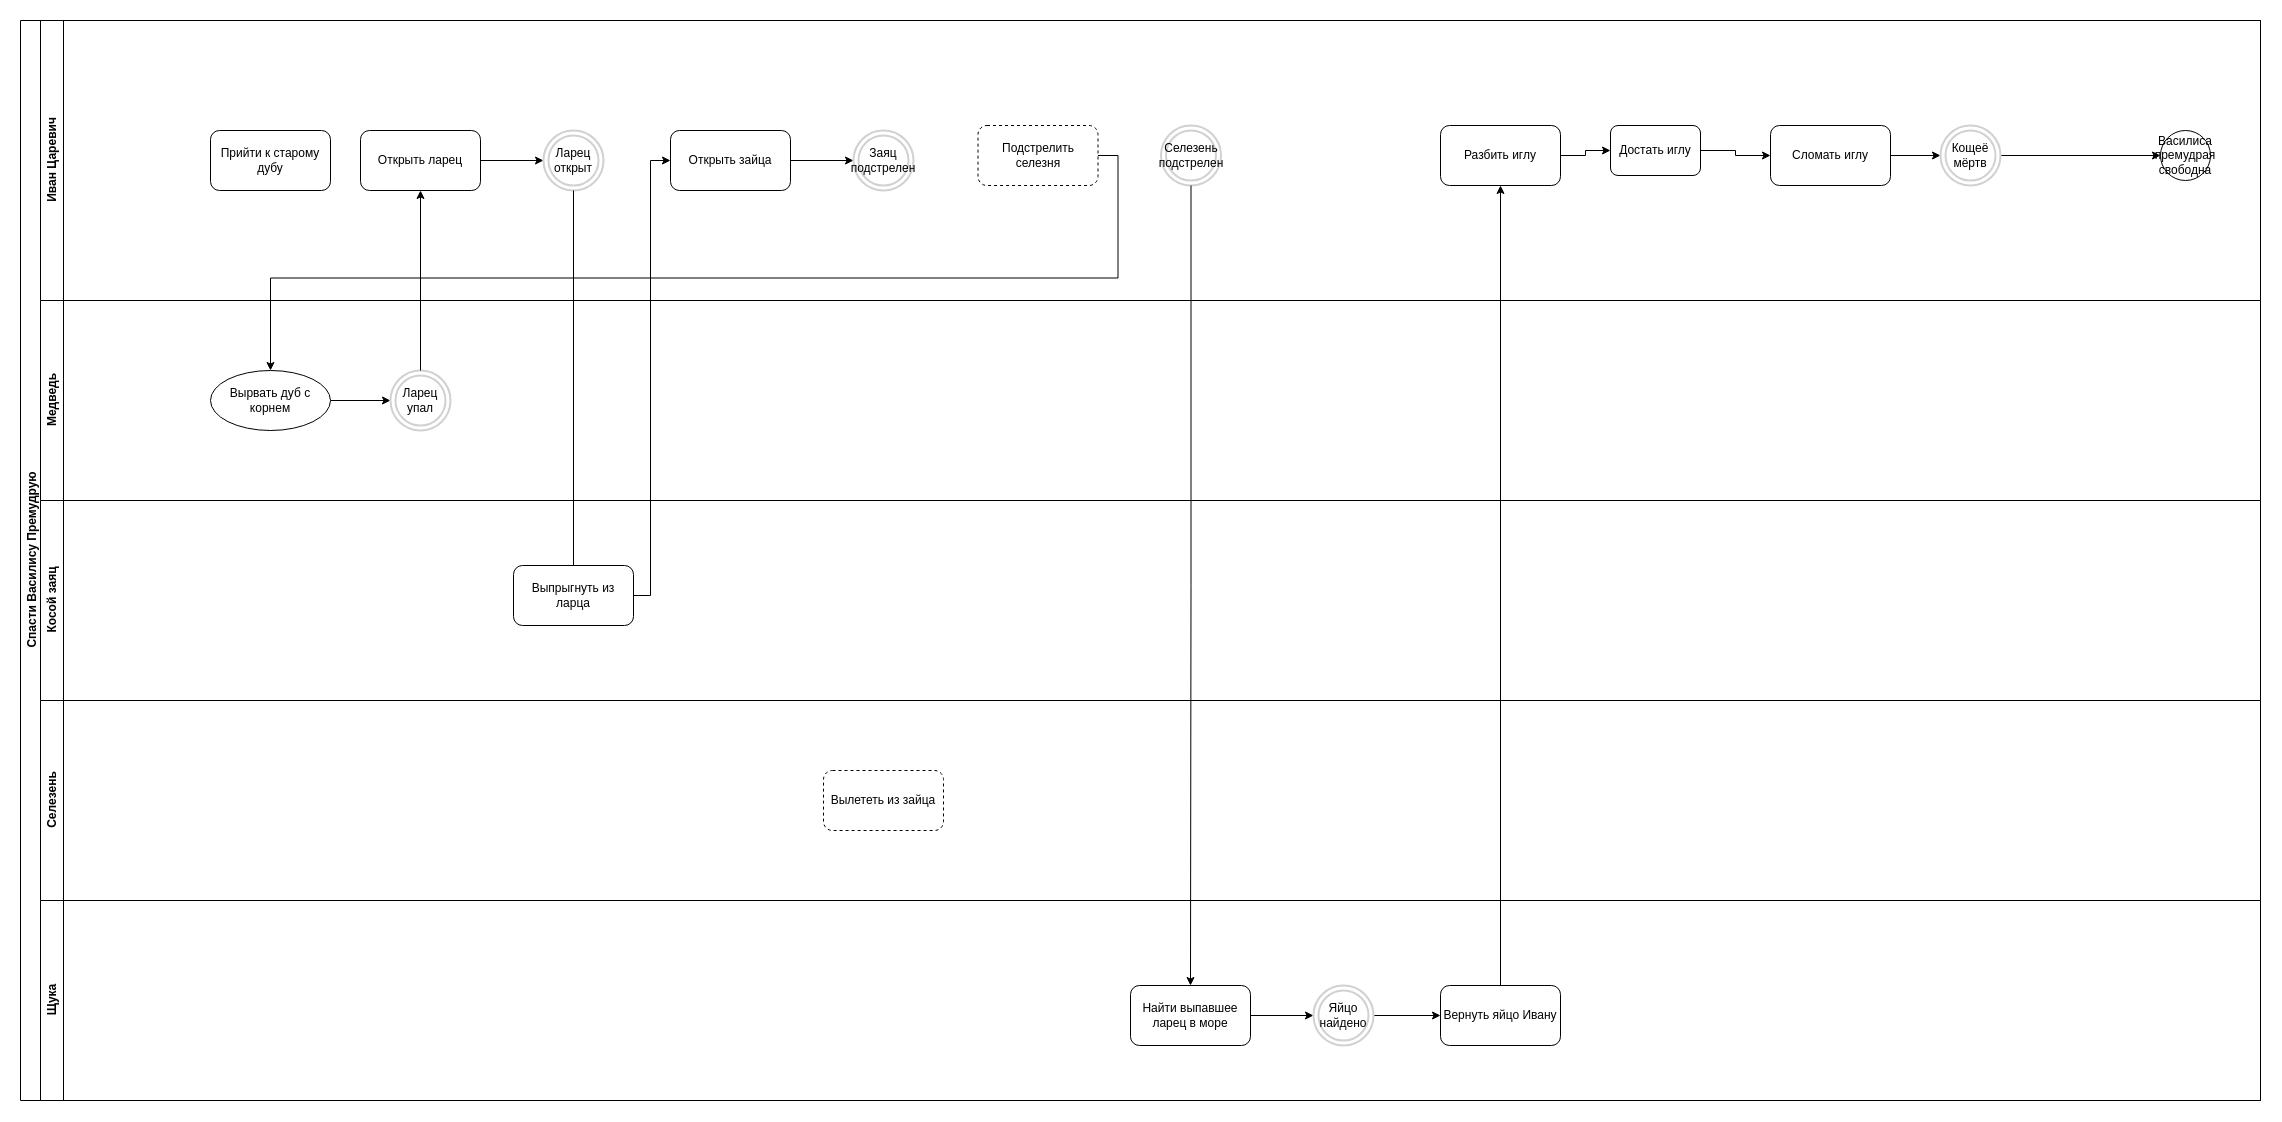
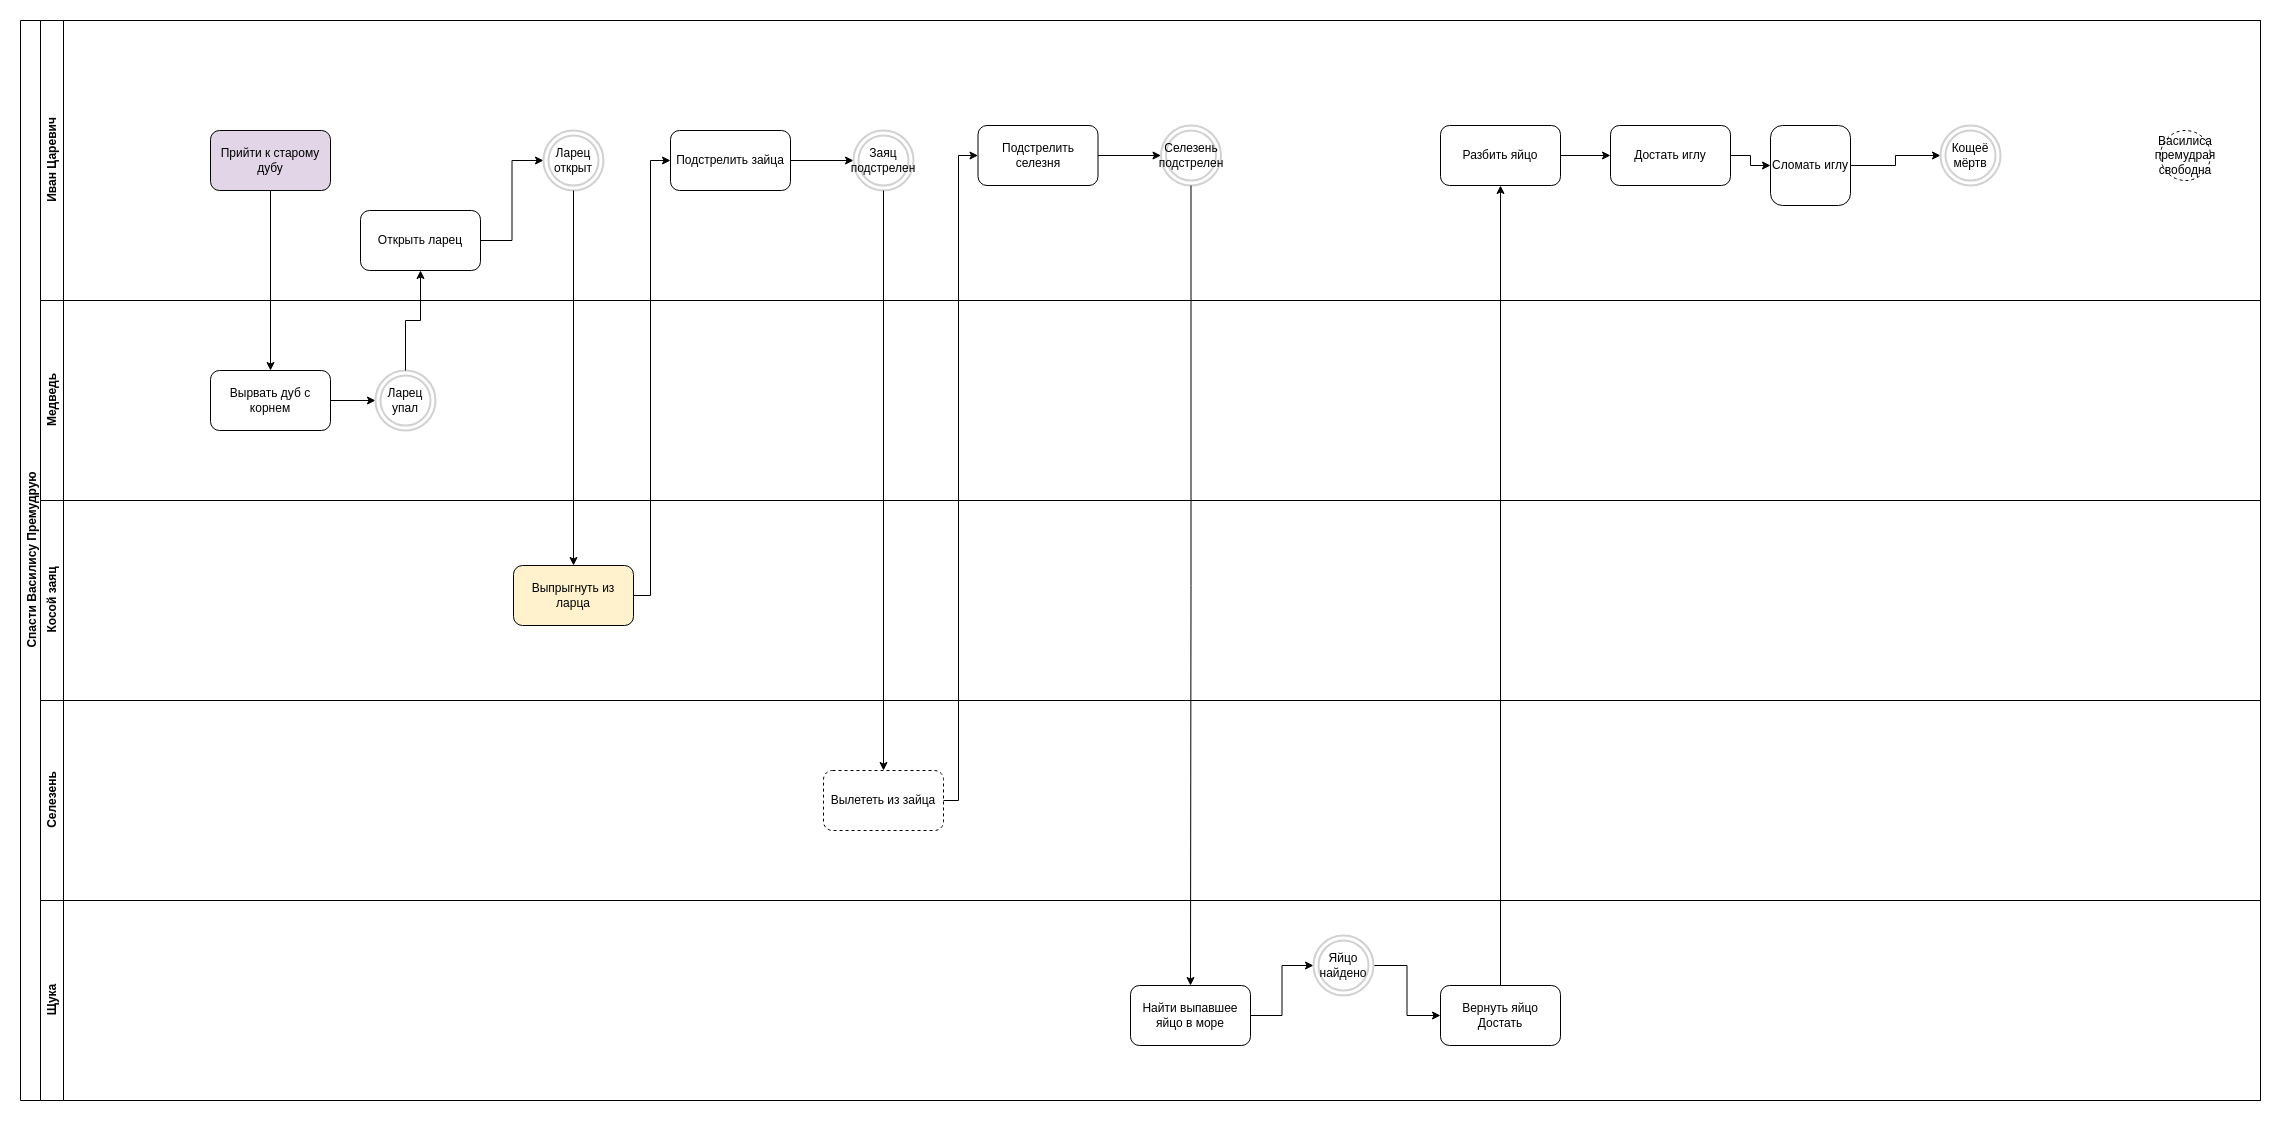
- <mxCell id="17" value="Достать иглу" style="rounded=1;whiteSpace=wrap;html=1;" vertex="1" parent="3"><mxGeometry x="1570" y="105" width="90" height="50" as="geometry" /></mxCell>
+ <mxCell id="17" value="Достать иглу" style="rounded=1;whiteSpace=wrap;html=1;" vertex="1" parent="3"><mxGeometry x="1570" y="105" width="120" height="60" as="geometry" /></mxCell>
- <mxCell id="12" value="Подстрелить селезня" style="rounded=1;whiteSpace=wrap;html=1;dashed=1;" vertex="1" parent="3"><mxGeometry x="937.5" y="105" width="120" height="60" as="geometry" /></mxCell>
+ <mxCell id="12" value="Подстрелить селезня" style="rounded=1;whiteSpace=wrap;html=1;" vertex="1" parent="3"><mxGeometry x="937.5" y="105" width="120" height="60" as="geometry" /></mxCell>
- <mxCell id="15" value="Разбить иглу" style="rounded=1;whiteSpace=wrap;html=1;" vertex="1" parent="3"><mxGeometry x="1400" y="105" width="120" height="60" as="geometry" /></mxCell>
+ <mxCell id="15" value="Разбить яйцо" style="rounded=1;whiteSpace=wrap;html=1;" vertex="1" parent="3"><mxGeometry x="1400" y="105" width="120" height="60" as="geometry" /></mxCell>
- <mxCell id="19" value="Сломать иглу" style="rounded=1;whiteSpace=wrap;html=1;" vertex="1" parent="3"><mxGeometry x="1730" y="105" width="120" height="60" as="geometry" /></mxCell>
+ <mxCell id="19" value="Сломать иглу" style="rounded=1;whiteSpace=wrap;html=1;" vertex="1" parent="3"><mxGeometry x="1730" y="105" width="80" height="80" as="geometry" /></mxCell>
- <mxCell id="20" style="edgeStyle=orthogonalEdgeStyle;rounded=0;orthogonalLoop=1;jettySize=auto;html=1;exitX=1;exitY=0.5;exitDx=0;exitDy=0;entryX=0;entryY=0.5;entryDx=0;entryDy=0;" edge="1" parent="3" source="21" target="22"><mxGeometry relative="1" as="geometry" /></mxCell>
- <mxCell id="22" value="Василиса премудрая свободна" style="ellipse;whiteSpace=wrap;html=1;aspect=fixed;" vertex="1" parent="3"><mxGeometry x="2120" y="110" width="50" height="50" as="geometry" /></mxCell>
+ <mxCell id="22" value="Василиса премудрая свободна" style="ellipse;whiteSpace=wrap;html=1;aspect=fixed;dashed=1;" vertex="1" parent="3"><mxGeometry x="2120" y="110" width="50" height="50" as="geometry" /></mxCell>
- <mxCell id="4" value="Прийти к старому дубу" style="rounded=1;whiteSpace=wrap;html=1;" vertex="1" parent="3"><mxGeometry x="170" y="110" width="120" height="60" as="geometry" /></mxCell>
+ <mxCell id="4" value="Прийти к старому дубу" style="rounded=1;whiteSpace=wrap;html=1;fillColor=#e1d5e7;" vertex="1" parent="3"><mxGeometry x="170" y="110" width="120" height="60" as="geometry" /></mxCell>
- <mxCell id="6" value="Открыть ларец" style="rounded=1;whiteSpace=wrap;html=1;" vertex="1" parent="3"><mxGeometry x="320" y="110" width="120" height="60" as="geometry" /></mxCell>
+ <mxCell id="6" value="Открыть ларец" style="rounded=1;whiteSpace=wrap;html=1;" vertex="1" parent="3"><mxGeometry x="320" y="190" width="120" height="60" as="geometry" /></mxCell>
- <mxCell id="9" value="Открыть зайца" style="rounded=1;whiteSpace=wrap;html=1;" vertex="1" parent="3"><mxGeometry x="630" y="110" width="120" height="60" as="geometry" /></mxCell>
+ <mxCell id="9" value="Подстрелить зайца" style="rounded=1;whiteSpace=wrap;html=1;" vertex="1" parent="3"><mxGeometry x="630" y="110" width="120" height="60" as="geometry" /></mxCell>
+ <mxCell id="38" style="edgeStyle=orthogonalEdgeStyle;rounded=0;orthogonalLoop=1;jettySize=auto;html=1;exitX=0.5;exitY=1;exitDx=0;exitDy=0;entryX=0.5;entryY=0;entryDx=0;entryDy=0;" edge="1" parent="2" source="4" target="25"><mxGeometry relative="1" as="geometry" /></mxCell>
- <mxCell id="11" style="edgeStyle=orthogonalEdgeStyle;rounded=0;orthogonalLoop=1;jettySize=auto;html=1;exitX=1;exitY=0.5;exitDx=0;exitDy=0;" edge="1" parent="3" source="12" target="25"><mxGeometry relative="1" as="geometry" /></mxCell>
+ <mxCell id="11" style="edgeStyle=orthogonalEdgeStyle;rounded=0;orthogonalLoop=1;jettySize=auto;html=1;exitX=1;exitY=0.5;exitDx=0;exitDy=0;entryX=0;entryY=0.5;entryDx=0;entryDy=0;" edge="1" parent="3" source="12" target="13"><mxGeometry relative="1" as="geometry" /></mxCell>
- <mxCell id="25" value="Вырвать дуб с корнем" style="ellipse;whiteSpace=wrap;html=1;" vertex="1" parent="23"><mxGeometry x="170" y="70" width="120" height="60" as="geometry" /></mxCell>
+ <mxCell id="25" value="Вырвать дуб с корнем" style="rounded=1;whiteSpace=wrap;html=1;" vertex="1" parent="23"><mxGeometry x="170" y="70" width="120" height="60" as="geometry" /></mxCell>
- <mxCell id="26" value="Ларец упал" style="whiteSpace=wrap;html=1;aspect=fixed;strokeWidth=2;strokeColor=#d2d1d1;shape=doubleEllipse;perimeter=ellipsePerimeter;" vertex="1" parent="23"><mxGeometry x="350" y="70" width="60" height="60" as="geometry" /></mxCell>
+ <mxCell id="26" value="Ларец упал" style="whiteSpace=wrap;html=1;aspect=fixed;strokeWidth=2;strokeColor=#d2d1d1;shape=doubleEllipse;perimeter=ellipsePerimeter;" vertex="1" parent="23"><mxGeometry x="335" y="70" width="60" height="60" as="geometry" /></mxCell>
+ <mxCell id="42" style="edgeStyle=orthogonalEdgeStyle;rounded=0;orthogonalLoop=1;jettySize=auto;html=1;exitX=0.5;exitY=1;exitDx=0;exitDy=0;entryX=0.5;entryY=0;entryDx=0;entryDy=0;" edge="1" parent="2" source="10" target="30"><mxGeometry relative="1" as="geometry" /></mxCell>
+ <mxCell id="43" style="edgeStyle=orthogonalEdgeStyle;rounded=0;orthogonalLoop=1;jettySize=auto;html=1;exitX=1;exitY=0.5;exitDx=0;exitDy=0;entryX=0;entryY=0.5;entryDx=0;entryDy=0;" edge="1" parent="2" source="30" target="12"><mxGeometry relative="1" as="geometry"><Array as="points"><mxPoint x="938" y="780" /><mxPoint x="938" y="135" /></Array></mxGeometry></mxCell>
- <mxCell id="40" style="edgeStyle=orthogonalEdgeStyle;rounded=0;orthogonalLoop=1;jettySize=auto;html=1;exitX=0.5;exitY=1;exitDx=0;exitDy=0;entryX=0.5;entryY=0;entryDx=0;entryDy=0;endArrow=none;" edge="1" parent="2" source="7" target="28"><mxGeometry relative="1" as="geometry" /></mxCell>
+ <mxCell id="40" style="edgeStyle=orthogonalEdgeStyle;rounded=0;orthogonalLoop=1;jettySize=auto;html=1;exitX=0.5;exitY=1;exitDx=0;exitDy=0;entryX=0.5;entryY=0;entryDx=0;entryDy=0;" edge="1" parent="2" source="7" target="28"><mxGeometry relative="1" as="geometry" /></mxCell>
- <mxCell id="28" value="Выпрыгнуть из ларца" style="rounded=1;whiteSpace=wrap;html=1;" vertex="1" parent="27"><mxGeometry x="473" y="65" width="120" height="60" as="geometry" /></mxCell>
+ <mxCell id="28" value="Выпрыгнуть из ларца" style="rounded=1;whiteSpace=wrap;html=1;fillColor=#fff2cc;" vertex="1" parent="27"><mxGeometry x="473" y="65" width="120" height="60" as="geometry" /></mxCell>
- <mxCell id="33" value="Найти выпавшее ларец в море" style="rounded=1;whiteSpace=wrap;html=1;" vertex="1" parent="31"><mxGeometry x="1090" y="85" width="120" height="60" as="geometry" /></mxCell>
+ <mxCell id="33" value="Найти выпавшее яйцо в море" style="rounded=1;whiteSpace=wrap;html=1;" vertex="1" parent="31"><mxGeometry x="1090" y="85" width="120" height="60" as="geometry" /></mxCell>
- <mxCell id="35" value="Яйцо найдено" style="whiteSpace=wrap;html=1;aspect=fixed;strokeWidth=2;strokeColor=#d2d1d1;shape=doubleEllipse;perimeter=ellipsePerimeter;" vertex="1" parent="31"><mxGeometry x="1273" y="85" width="60" height="60" as="geometry" /></mxCell>
+ <mxCell id="35" value="Яйцо найдено" style="whiteSpace=wrap;html=1;aspect=fixed;strokeWidth=2;strokeColor=#d2d1d1;shape=doubleEllipse;perimeter=ellipsePerimeter;" vertex="1" parent="31"><mxGeometry x="1273" y="35" width="60" height="60" as="geometry" /></mxCell>
- <mxCell id="36" value="Вернуть яйцо Ивану" style="rounded=1;whiteSpace=wrap;html=1;" vertex="1" parent="31"><mxGeometry x="1400" y="85" width="120" height="60" as="geometry" /></mxCell>
+ <mxCell id="36" value="Вернуть яйцо Достать" style="rounded=1;whiteSpace=wrap;html=1;" vertex="1" parent="31"><mxGeometry x="1400" y="85" width="120" height="60" as="geometry" /></mxCell>
